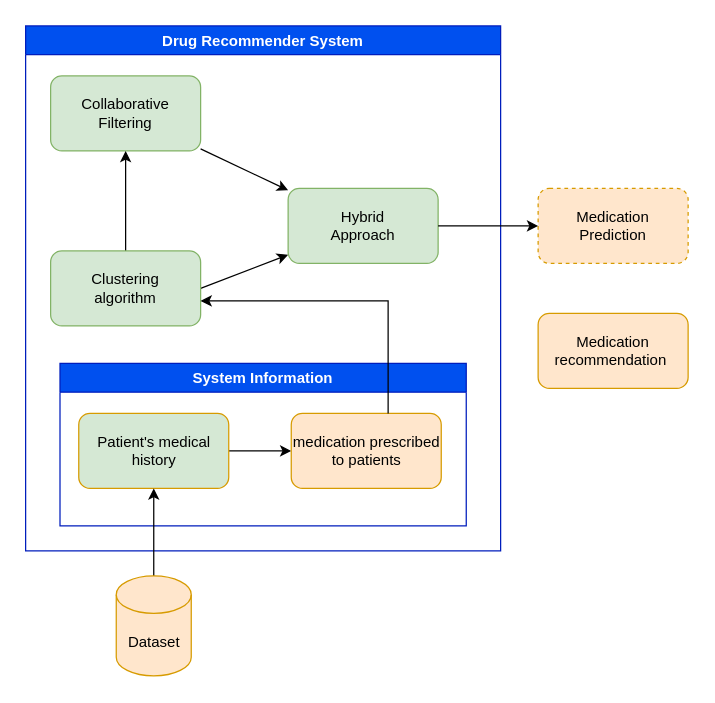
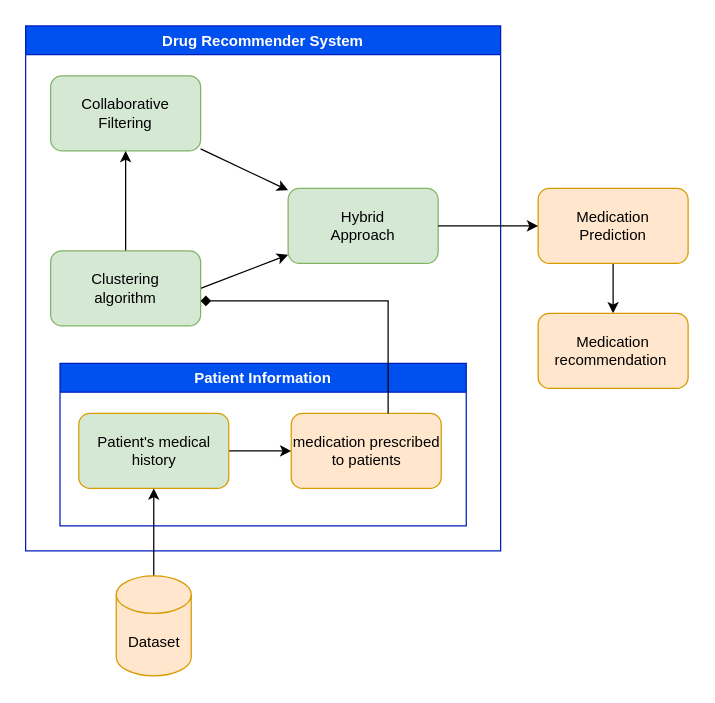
- <mxCell id="16" value="&lt;div&gt;Medication &lt;br&gt;&lt;/div&gt;&lt;div&gt;Prediction&lt;br&gt;&lt;/div&gt;" style="rounded=1;whiteSpace=wrap;html=1;fillColor=#ffe6cc;strokeColor=#d79b00;dashed=1;" parent="1" vertex="1"><mxGeometry x="430" y="150" width="120" height="60" as="geometry" /></mxCell>
+ <mxCell id="16" value="&lt;div&gt;Medication &lt;br&gt;&lt;/div&gt;&lt;div&gt;Prediction&lt;br&gt;&lt;/div&gt;" style="rounded=1;whiteSpace=wrap;html=1;fillColor=#ffe6cc;strokeColor=#d79b00;" parent="1" vertex="1"><mxGeometry x="430" y="150" width="120" height="60" as="geometry" /></mxCell>
+ <mxCell id="15" style="edgeStyle=none;rounded=0;orthogonalLoop=1;jettySize=auto;html=1;" parent="1" source="16" target="17" edge="1"><mxGeometry relative="1" as="geometry" /></mxCell>
- <mxCell id="14" style="edgeStyle=orthogonalEdgeStyle;rounded=0;orthogonalLoop=1;jettySize=auto;html=1;" parent="2" source="13" target="8" edge="1"><mxGeometry relative="1" as="geometry"><Array as="points"><mxPoint x="290" y="220" /></Array></mxGeometry></mxCell>
+ <mxCell id="14" style="edgeStyle=orthogonalEdgeStyle;rounded=0;orthogonalLoop=1;jettySize=auto;html=1;endArrow=diamond;" parent="2" source="13" target="8" edge="1"><mxGeometry relative="1" as="geometry"><Array as="points"><mxPoint x="290" y="220" /></Array></mxGeometry></mxCell>
- <mxCell id="10" value="System Information" style="swimlane;fillColor=#0050ef;strokeColor=#001DBC;fontColor=#ffffff;" parent="2" vertex="1"><mxGeometry x="27.5" y="270" width="325" height="130" as="geometry" /></mxCell>
+ <mxCell id="10" value="Patient Information" style="swimlane;fillColor=#0050ef;strokeColor=#001DBC;fontColor=#ffffff;" parent="2" vertex="1"><mxGeometry x="27.5" y="270" width="325" height="130" as="geometry" /></mxCell>
